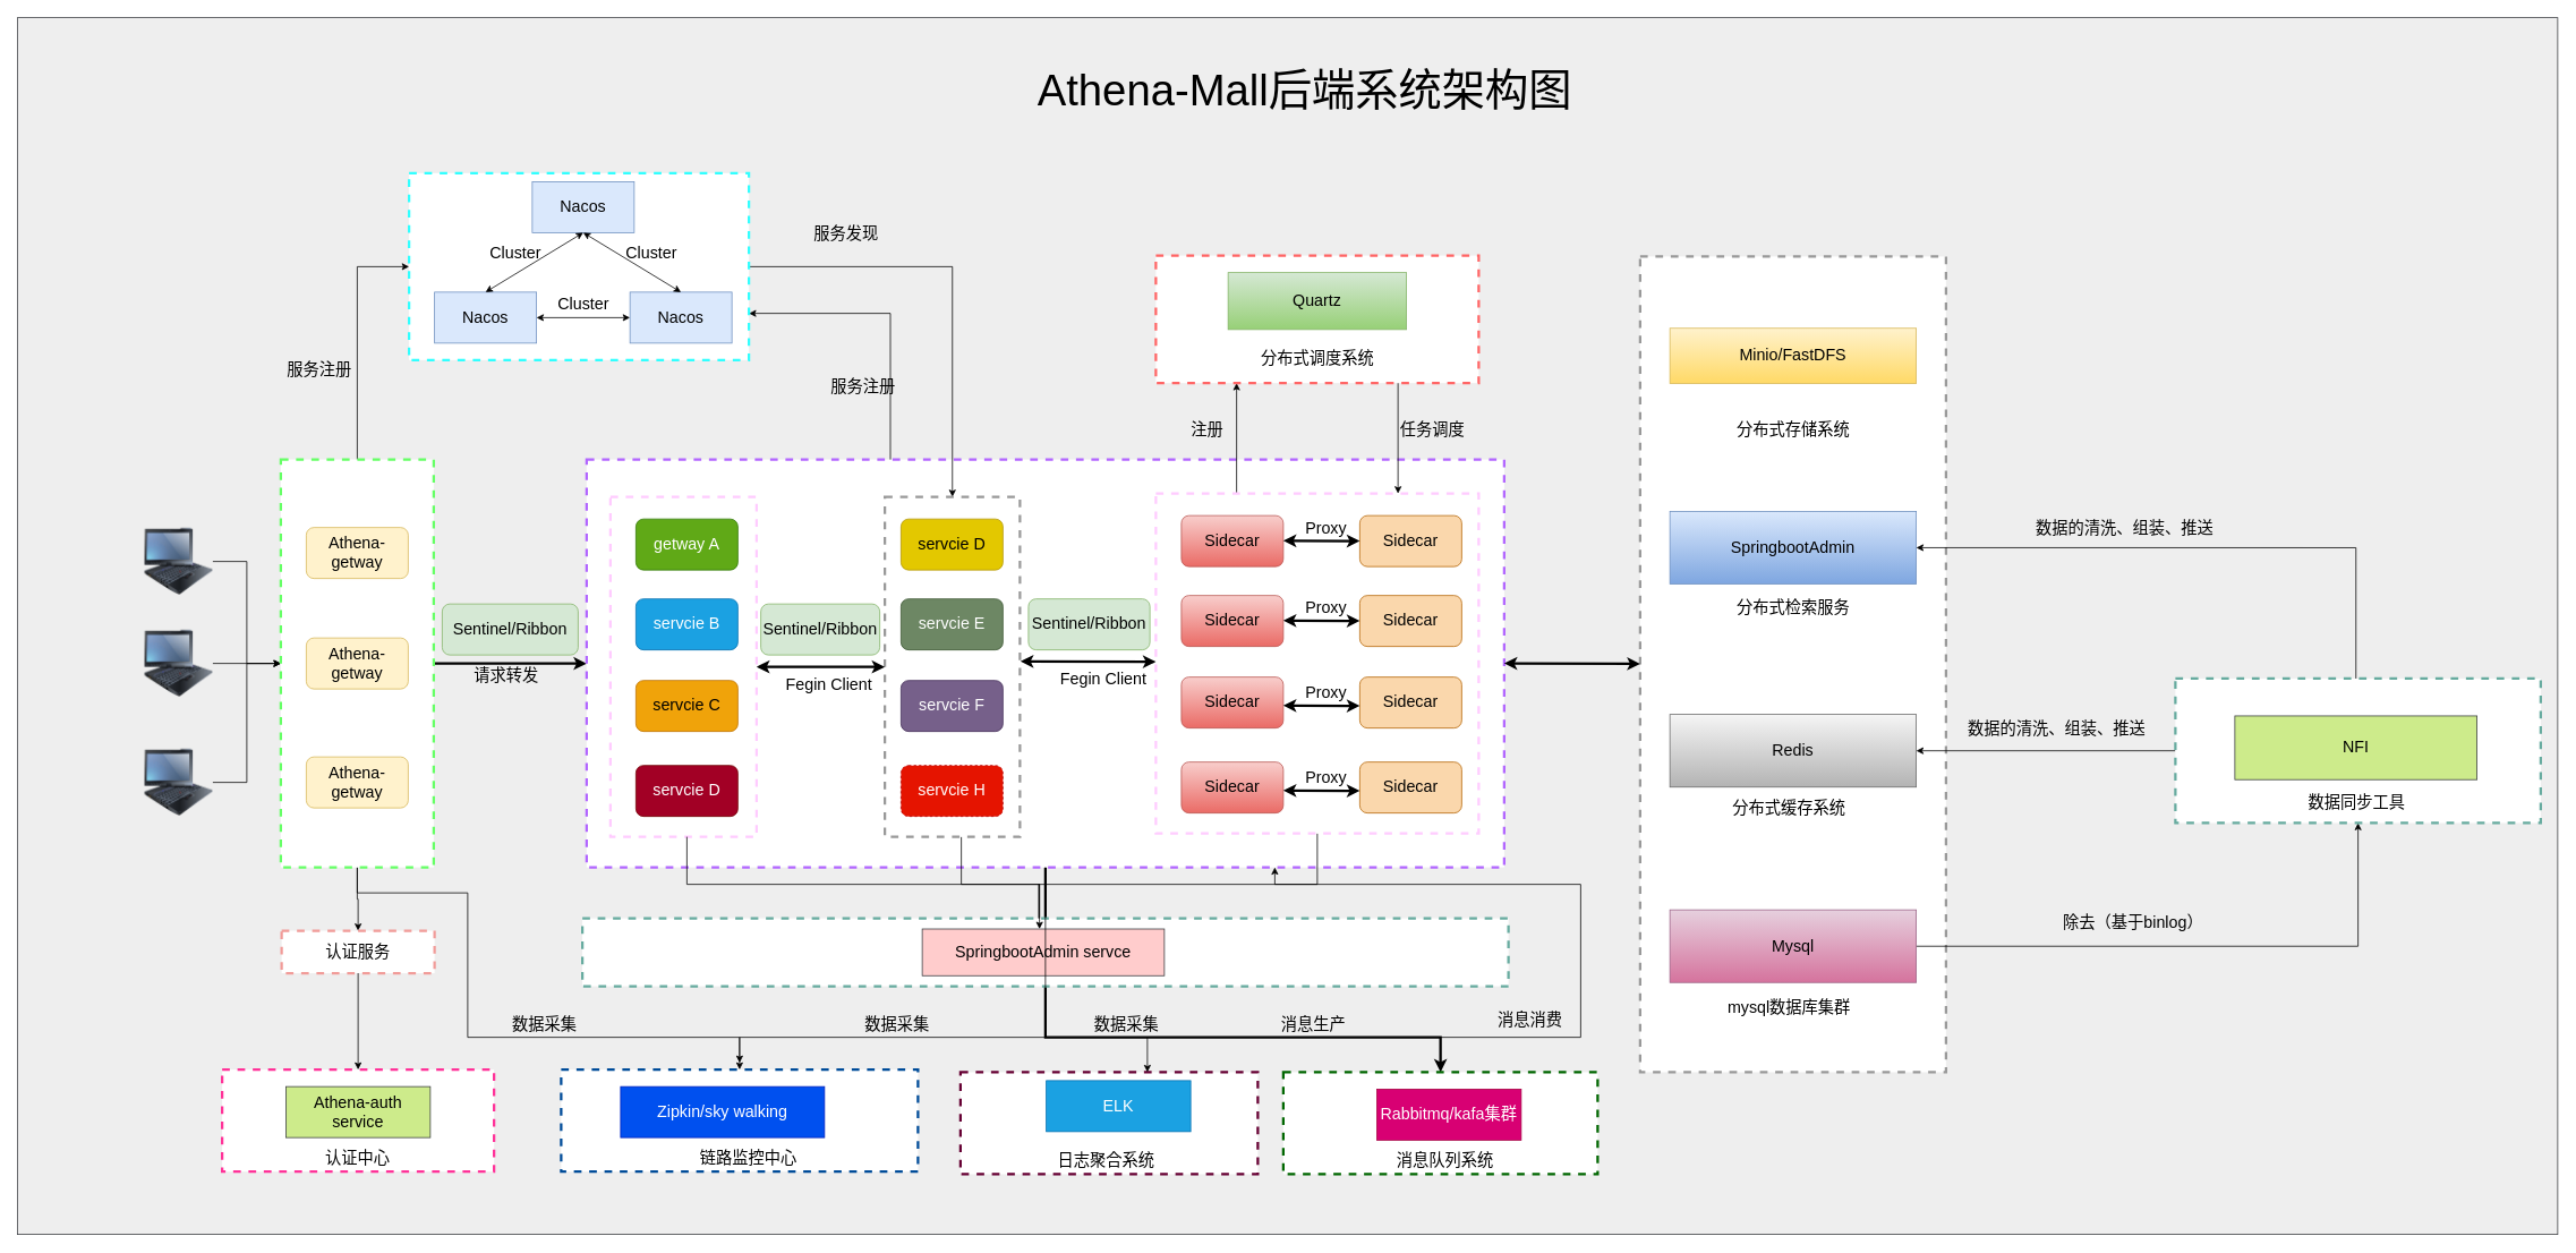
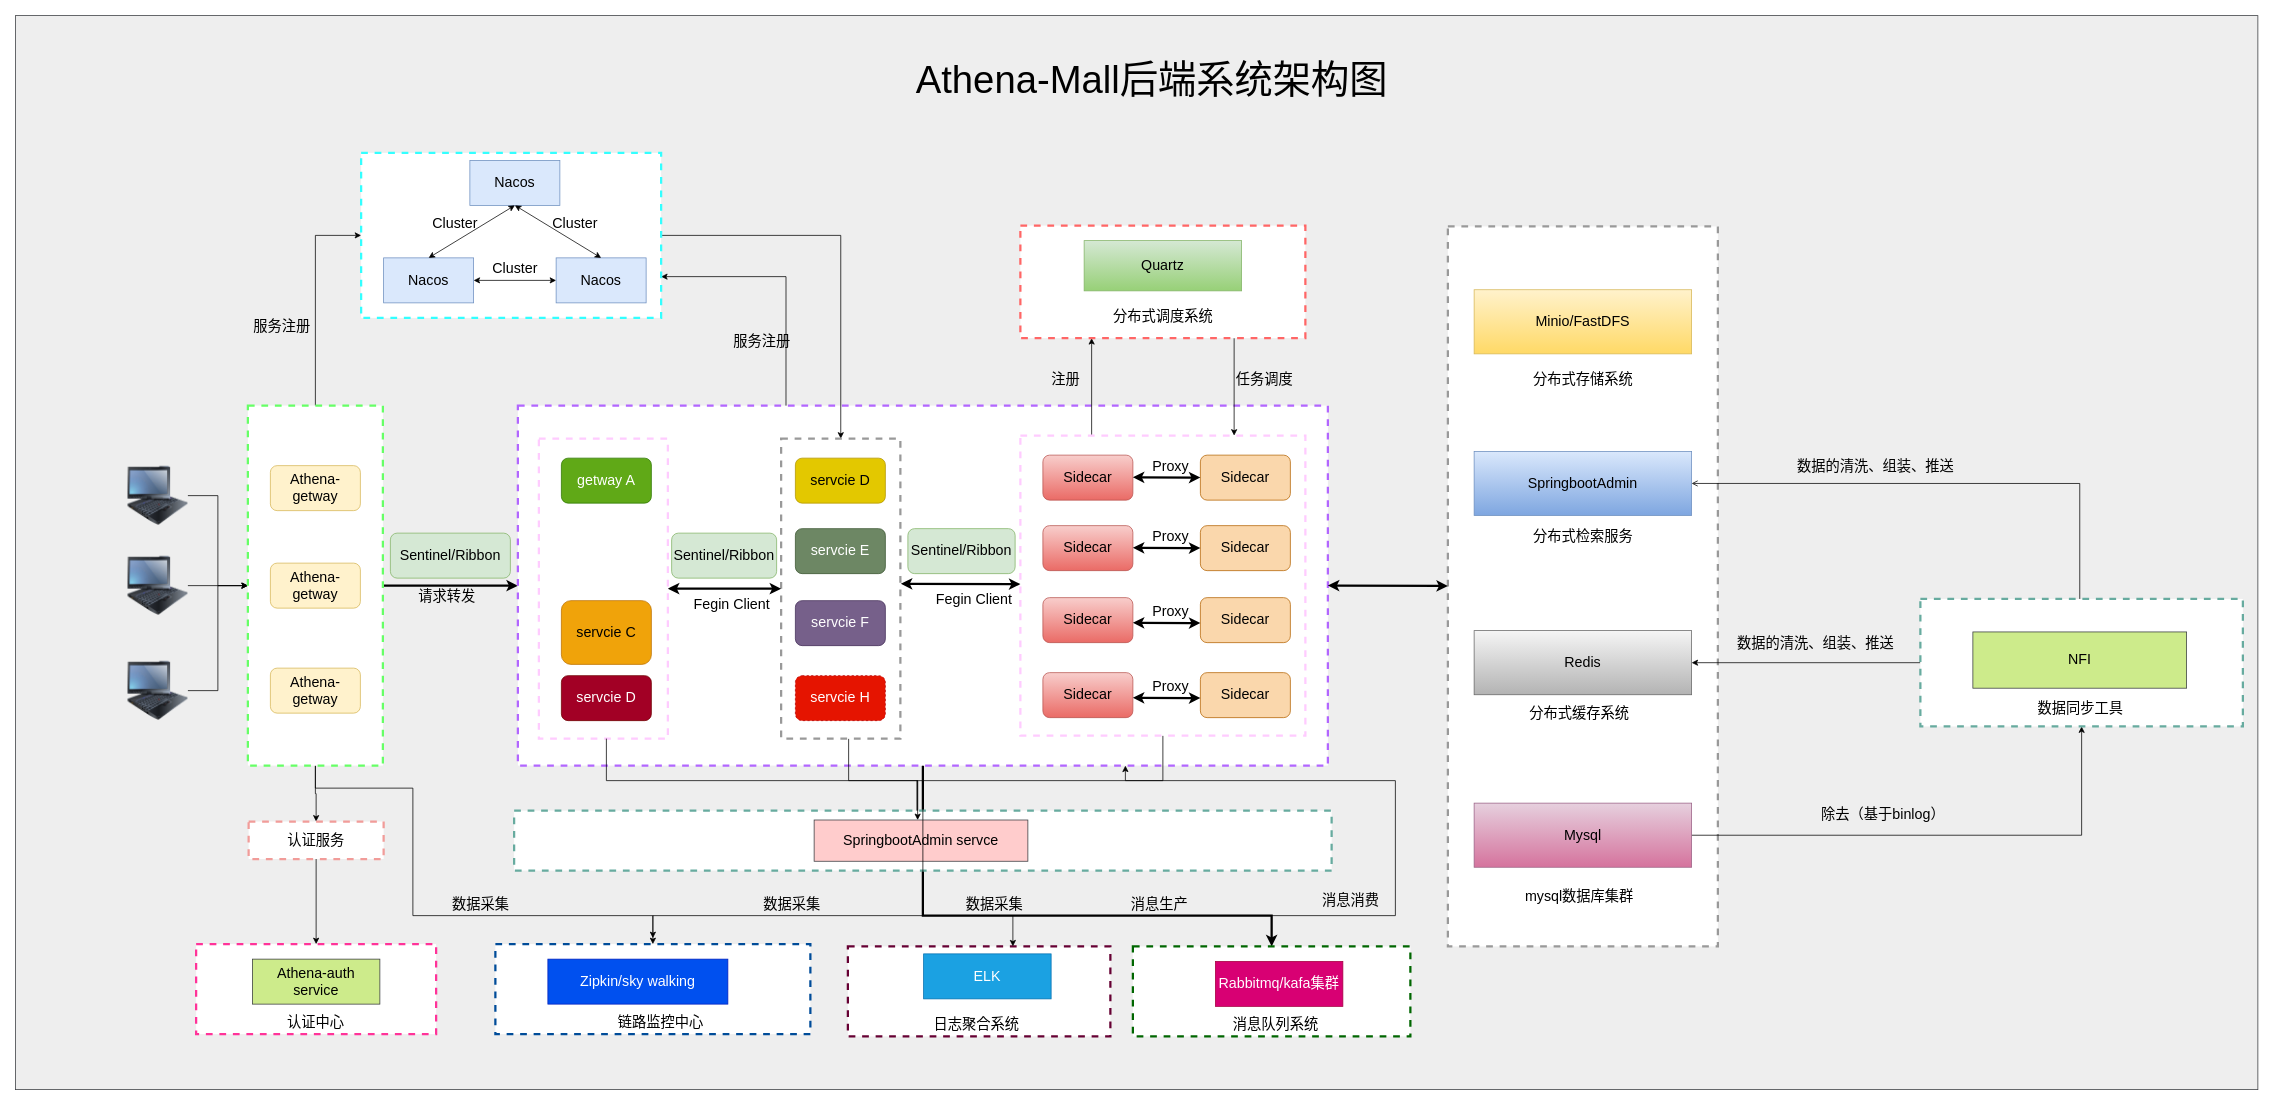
- <mxCell id="47" value="服务发现" style="text;html=1;align=center;verticalAlign=middle;resizable=0;points=[];autosize=1;strokeColor=none;fillColor=none;fontSize=19;" vertex="1" parent="1"><mxGeometry x="945" y="255" width="100" height="40" as="geometry" /></mxCell>
- <mxCell id="80" value="Minio/FastDFS" style="whiteSpace=wrap;html=1;strokeColor=#d6b656;strokeWidth=1;fontSize=19;fillColor=#fff2cc;gradientColor=#ffd966;" vertex="1" parent="1"><mxGeometry x="1965" y="385.5" width="290" height="65" as="geometry" /></mxCell>
+ <mxCell id="80" value="Minio/FastDFS" style="whiteSpace=wrap;html=1;strokeColor=#d6b656;strokeWidth=1;fontSize=19;fillColor=#fff2cc;gradientColor=#ffd966;" vertex="1" parent="1"><mxGeometry x="1965" y="385.5" width="290" height="85.5" as="geometry" /></mxCell>
- <mxCell id="93" style="edgeStyle=orthogonalEdgeStyle;rounded=0;orthogonalLoop=1;jettySize=auto;html=1;entryX=1;entryY=0.5;entryDx=0;entryDy=0;strokeWidth=1;fontSize=19;exitX=0.5;exitY=0;exitDx=0;exitDy=0;" edge="1" parent="1" source="96" target="81"><mxGeometry relative="1" as="geometry" /></mxCell>
+ <mxCell id="93" style="edgeStyle=orthogonalEdgeStyle;rounded=0;orthogonalLoop=1;jettySize=auto;html=1;entryX=1;entryY=0.5;entryDx=0;entryDy=0;strokeWidth=1;fontSize=19;exitX=0.5;exitY=0;exitDx=0;exitDy=0;endArrow=open;" edge="1" parent="1" source="96" target="81"><mxGeometry relative="1" as="geometry" /></mxCell>
- <mxCell id="37" value="servcie B" style="rounded=1;whiteSpace=wrap;html=1;fontSize=19;fillColor=#1ba1e2;strokeColor=#006EAF;fontColor=#ffffff;" vertex="1" parent="1"><mxGeometry x="748" y="704" width="120" height="60" as="geometry" /></mxCell>
- <mxCell id="38" value="servcie C" style="rounded=1;whiteSpace=wrap;html=1;fontSize=19;fillColor=#f0a30a;strokeColor=#BD7000;fontColor=#000000;" vertex="1" parent="1"><mxGeometry x="748" y="800" width="120" height="60" as="geometry" /></mxCell>
+ <mxCell id="38" value="servcie C" style="rounded=1;whiteSpace=wrap;html=1;fontSize=19;fillColor=#f0a30a;strokeColor=#BD7000;fontColor=#000000;" vertex="1" parent="1"><mxGeometry x="748" y="800" width="120" height="85" as="geometry" /></mxCell>
- <mxCell id="89" value="mysql数据库集群" style="text;html=1;align=center;verticalAlign=middle;resizable=0;points=[];autosize=1;strokeColor=none;fillColor=none;fontSize=19;" vertex="1" parent="1"><mxGeometry x="2020" y="1165" width="170" height="40" as="geometry" /></mxCell>
+ <mxCell id="89" value="mysql数据库集群" style="text;html=1;align=center;verticalAlign=middle;resizable=0;points=[];autosize=1;strokeColor=none;fillColor=none;fontSize=19;" vertex="1" parent="1"><mxGeometry x="2020" y="1175" width="170" height="40" as="geometry" /></mxCell>
